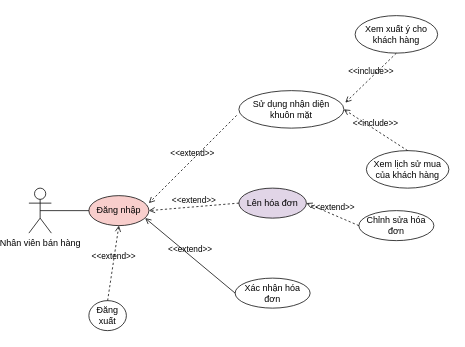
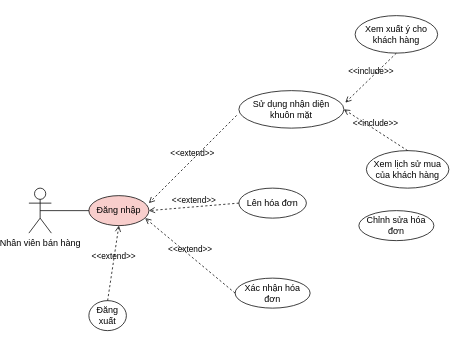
- <mxCell id="5" value="Lên hóa đơn&lt;br&gt;" style="ellipse;whiteSpace=wrap;html=1;fillColor=#e1d5e7;" vertex="1" parent="1"><mxGeometry x="300" y="250" width="90" height="40" as="geometry" /></mxCell>
+ <mxCell id="5" value="Lên hóa đơn&lt;br&gt;" style="ellipse;whiteSpace=wrap;html=1;" vertex="1" parent="1"><mxGeometry x="300" y="250" width="90" height="40" as="geometry" /></mxCell>
- <mxCell id="8" value="&amp;lt;&amp;lt;extend&amp;gt;&amp;gt;" style="html=1;verticalAlign=bottom;labelBackgroundColor=none;endArrow=open;endFill=0;dashed=1;rounded=0;entryX=1;entryY=0.5;entryDx=0;entryDy=0;exitX=0;exitY=0.5;exitDx=0;exitDy=0;" edge="1" parent="1" source="7" target="5"><mxGeometry width="160" relative="1" as="geometry"><mxPoint x="530" y="330" as="sourcePoint" /><mxPoint x="600" y="190" as="targetPoint" /></mxGeometry></mxCell>
- <mxCell id="17" value="&amp;lt;&amp;lt;extend&amp;gt;&amp;gt;" style="html=1;verticalAlign=bottom;labelBackgroundColor=none;endArrow=open;endFill=0;dashed=0;rounded=0;entryX=0.938;entryY=0.75;entryDx=0;entryDy=0;exitX=0;exitY=0.5;exitDx=0;exitDy=0;entryPerimeter=0;" edge="1" parent="1" source="6" target="9"><mxGeometry width="160" relative="1" as="geometry"><mxPoint x="505" y="340" as="sourcePoint" /><mxPoint x="190" y="290" as="targetPoint" /></mxGeometry></mxCell>
+ <mxCell id="17" value="&amp;lt;&amp;lt;extend&amp;gt;&amp;gt;" style="html=1;verticalAlign=bottom;labelBackgroundColor=none;endArrow=open;endFill=0;dashed=1;rounded=0;entryX=0.938;entryY=0.75;entryDx=0;entryDy=0;exitX=0;exitY=0.5;exitDx=0;exitDy=0;entryPerimeter=0;" edge="1" parent="1" source="6" target="9"><mxGeometry width="160" relative="1" as="geometry"><mxPoint x="505" y="340" as="sourcePoint" /><mxPoint x="190" y="290" as="targetPoint" /></mxGeometry></mxCell>
